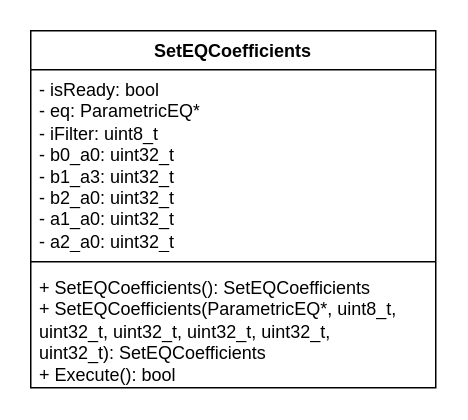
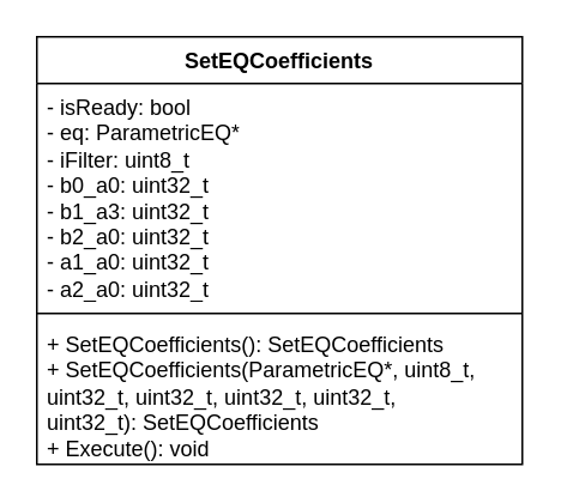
- <mxCell id="5" value="+&amp;nbsp;SetEQCoefficients():&amp;nbsp;SetEQCoefficients&lt;br&gt;+&amp;nbsp;SetEQCoefficients(ParametricEQ*, uint8_t, uint32_t, uint32_t, uint32_t, uint32_t, uint32_t):&amp;nbsp;SetEQCoefficients&lt;br&gt;+ Execute(): bool" style="text;strokeColor=none;fillColor=none;align=left;verticalAlign=top;spacingLeft=4;spacingRight=4;overflow=hidden;rotatable=0;points=[[0,0.5],[1,0.5]];portConstraint=eastwest;whiteSpace=wrap;html=1;" vertex="1" parent="2"><mxGeometry y="158" width="270" height="80" as="geometry" /></mxCell>
+ <mxCell id="5" value="+&amp;nbsp;SetEQCoefficients():&amp;nbsp;SetEQCoefficients&lt;br&gt;+&amp;nbsp;SetEQCoefficients(ParametricEQ*, uint8_t, uint32_t, uint32_t, uint32_t, uint32_t, uint32_t):&amp;nbsp;SetEQCoefficients&lt;br&gt;+ Execute(): void" style="text;strokeColor=none;fillColor=none;align=left;verticalAlign=top;spacingLeft=4;spacingRight=4;overflow=hidden;rotatable=0;points=[[0,0.5],[1,0.5]];portConstraint=eastwest;whiteSpace=wrap;html=1;" vertex="1" parent="2"><mxGeometry y="158" width="270" height="80" as="geometry" /></mxCell>
